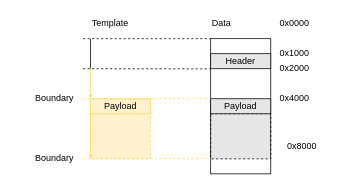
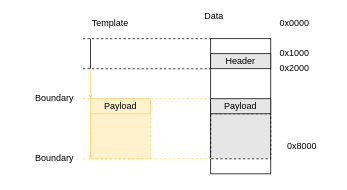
- <mxCell id="9" value="Data" style="text;html=1;strokeColor=none;fillColor=none;align=left;verticalAlign=middle;whiteSpace=wrap;rounded=0;" parent="1" vertex="1"><mxGeometry x="280" y="21" width="80" height="20" as="geometry" /></mxCell>
+ <mxCell id="9" value="Data" style="text;html=1;strokeColor=none;fillColor=none;align=left;verticalAlign=middle;whiteSpace=wrap;rounded=0;" parent="1" vertex="1"><mxGeometry x="270" y="11" width="80" height="20" as="geometry" /></mxCell>
- <mxCell id="15" value="0x4000" style="text;html=1;strokeColor=none;fillColor=none;align=left;verticalAlign=middle;whiteSpace=wrap;rounded=0;" parent="1" vertex="1"><mxGeometry x="370" y="121" width="60" height="20" as="geometry" /></mxCell>
